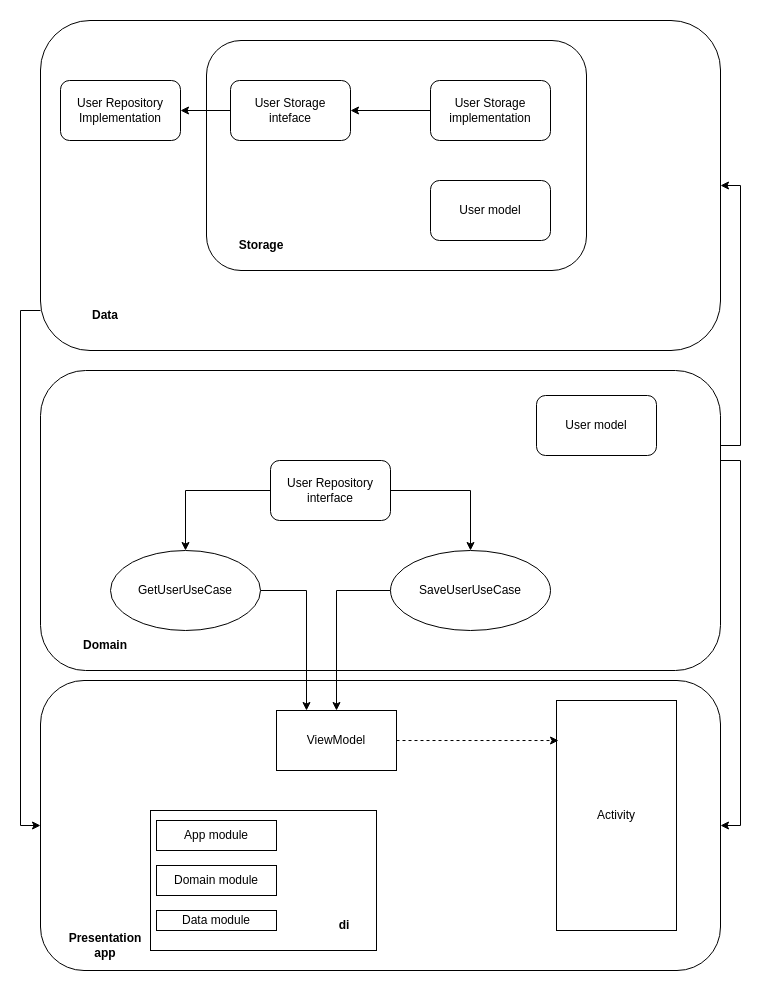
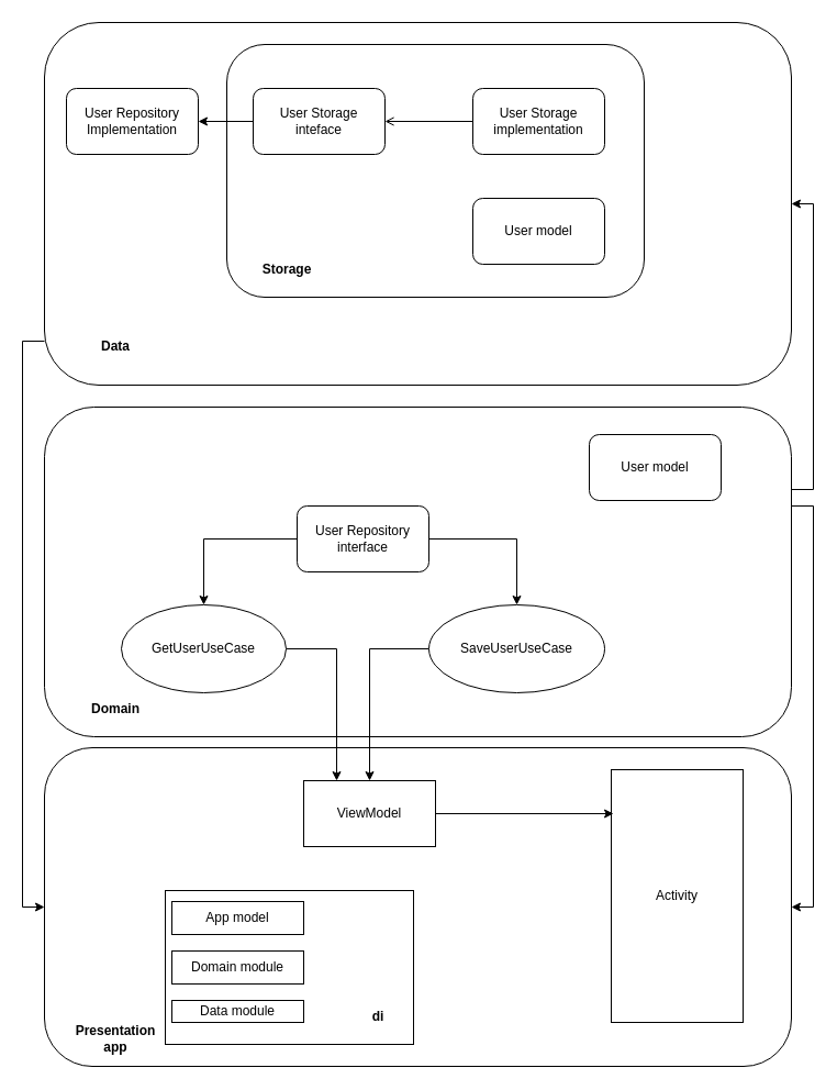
- <mxCell id="24" style="edgeStyle=orthogonalEdgeStyle;rounded=0;orthogonalLoop=1;jettySize=auto;html=1;" parent="1" source="25" target="23" edge="1"><mxGeometry relative="1" as="geometry" /></mxCell>
+ <mxCell id="24" style="edgeStyle=orthogonalEdgeStyle;rounded=0;orthogonalLoop=1;jettySize=auto;html=1;endArrow=open;" parent="1" source="25" target="23" edge="1"><mxGeometry relative="1" as="geometry" /></mxCell>
- <mxCell id="29" style="edgeStyle=orthogonalEdgeStyle;rounded=0;orthogonalLoop=1;jettySize=auto;html=1;entryX=0.017;entryY=0.174;entryDx=0;entryDy=0;entryPerimeter=0;dashed=1;" edge="1" parent="1" source="28" target="6"><mxGeometry relative="1" as="geometry" /></mxCell>
+ <mxCell id="29" style="edgeStyle=orthogonalEdgeStyle;rounded=0;orthogonalLoop=1;jettySize=auto;html=1;entryX=0.017;entryY=0.174;entryDx=0;entryDy=0;entryPerimeter=0;" edge="1" parent="1" source="28" target="6"><mxGeometry relative="1" as="geometry" /></mxCell>
- <mxCell id="31" value="App module" style="rounded=0;whiteSpace=wrap;html=1;" vertex="1" parent="1"><mxGeometry x="156" y="820" width="120" height="30" as="geometry" /></mxCell>
+ <mxCell id="31" value="App model" style="rounded=0;whiteSpace=wrap;html=1;" vertex="1" parent="1"><mxGeometry x="156" y="820" width="120" height="30" as="geometry" /></mxCell>
